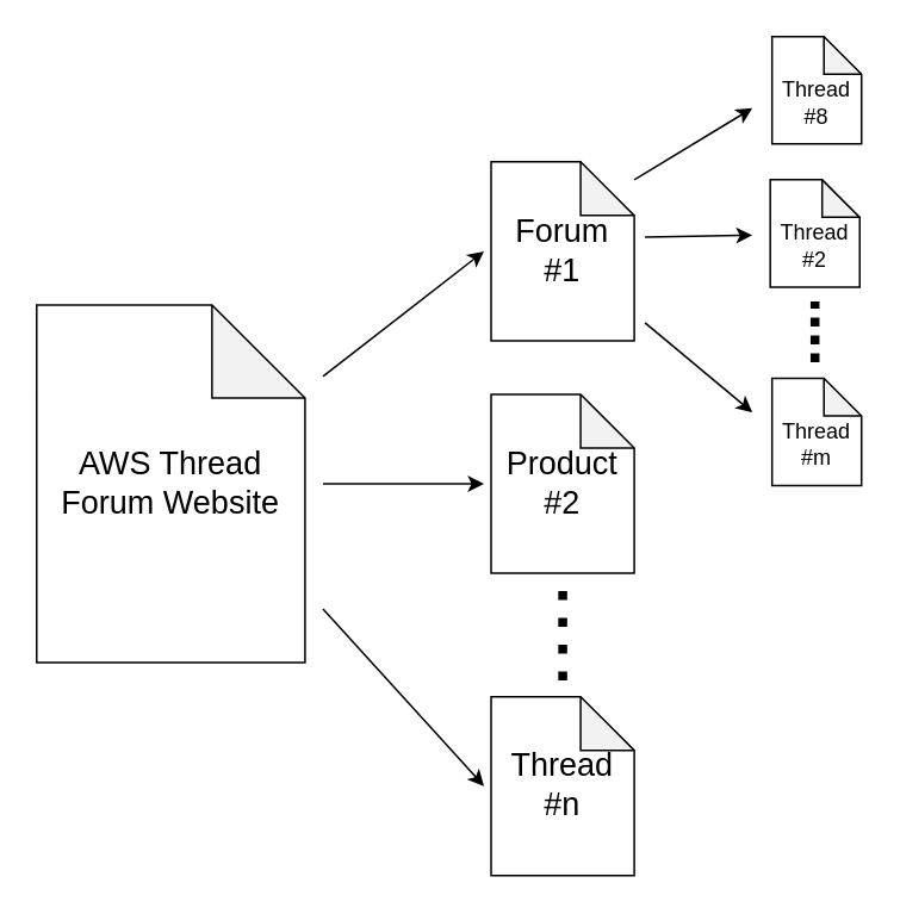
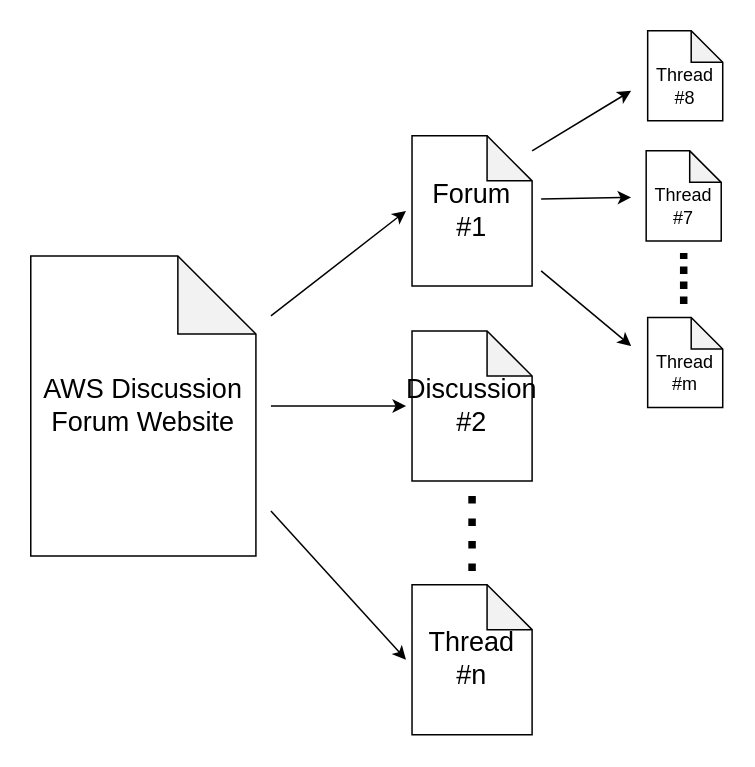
- <mxCell id="14" value="&lt;br&gt;Thread #2" style="shape=note;whiteSpace=wrap;html=1;backgroundOutline=1;darkOpacity=0.05;fillColor=none;size=21;" vertex="1" parent="1"><mxGeometry x="430" y="100" width="50" height="60" as="geometry" /></mxCell>
+ <mxCell id="14" value="&lt;br&gt;Thread #7" style="shape=note;whiteSpace=wrap;html=1;backgroundOutline=1;darkOpacity=0.05;fillColor=none;size=21;" vertex="1" parent="1"><mxGeometry x="430" y="100" width="50" height="60" as="geometry" /></mxCell>
- <mxCell id="5" value="&lt;font style=&quot;font-size: 18px&quot;&gt;AWS Thread Forum Website&lt;/font&gt;" style="shape=note;whiteSpace=wrap;html=1;backgroundOutline=1;darkOpacity=0.05;size=52;" vertex="1" parent="1"><mxGeometry x="20" y="170" width="150" height="200" as="geometry" /></mxCell>
+ <mxCell id="5" value="&lt;font style=&quot;font-size: 18px&quot;&gt;AWS Discussion Forum Website&lt;/font&gt;" style="shape=note;whiteSpace=wrap;html=1;backgroundOutline=1;darkOpacity=0.05;size=52;" vertex="1" parent="1"><mxGeometry x="20" y="170" width="150" height="200" as="geometry" /></mxCell>
- <mxCell id="11" value="&lt;font style=&quot;font-size: 18px&quot;&gt;Product&lt;br&gt;#2&lt;/font&gt;&lt;br&gt;" style="shape=note;whiteSpace=wrap;html=1;backgroundOutline=1;darkOpacity=0.05;" vertex="1" parent="1"><mxGeometry x="274" y="220" width="80" height="100" as="geometry" /></mxCell>
+ <mxCell id="11" value="&lt;font style=&quot;font-size: 18px&quot;&gt;Discussion&lt;br&gt;#2&lt;/font&gt;&lt;br&gt;" style="shape=note;whiteSpace=wrap;html=1;backgroundOutline=1;darkOpacity=0.05;" vertex="1" parent="1"><mxGeometry x="274" y="220" width="80" height="100" as="geometry" /></mxCell>
